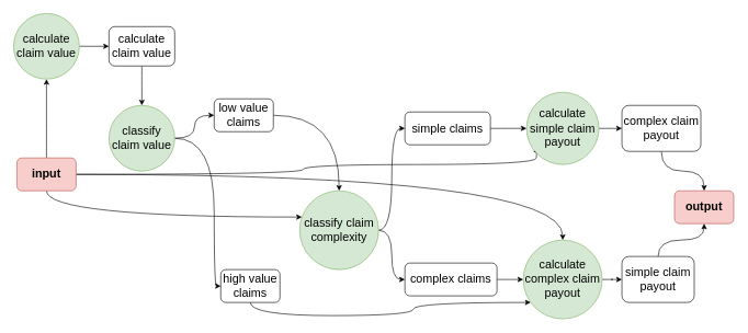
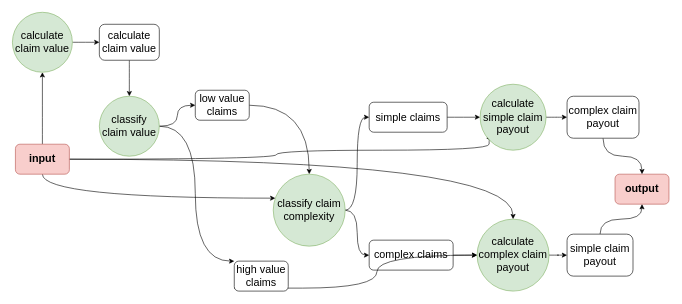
- <mxCell id="13" value="&lt;font style=&quot;font-size: 18px&quot;&gt;high value claims&lt;/font&gt;" style="rounded=1;whiteSpace=wrap;html=1;" vertex="1" parent="1"><mxGeometry x="335" y="410" width="90" height="50" as="geometry" /></mxCell>
+ <mxCell id="13" value="&lt;font style=&quot;font-size: 18px&quot;&gt;high value claims&lt;/font&gt;" style="rounded=1;whiteSpace=wrap;html=1;" vertex="1" parent="1"><mxGeometry x="390" y="435" width="90" height="50" as="geometry" /></mxCell>
